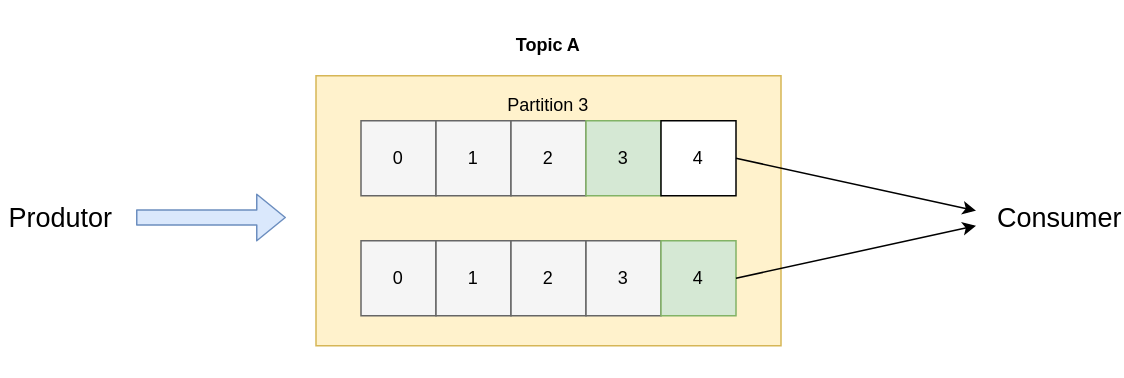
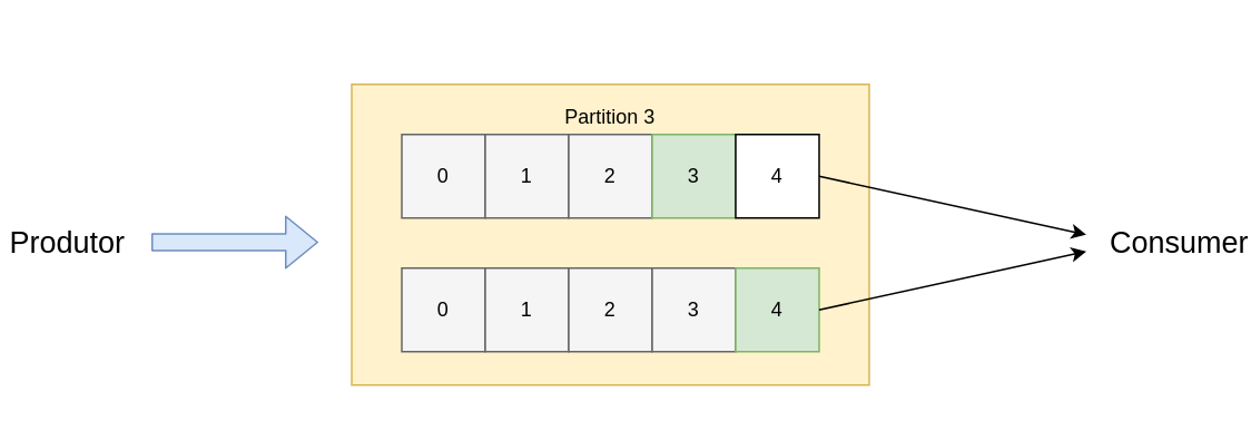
- <mxCell id="14" value="&lt;b&gt;Topic A&lt;/b&gt;" style="text;html=1;strokeColor=none;fillColor=none;align=center;verticalAlign=middle;whiteSpace=wrap;rounded=0;" vertex="1" parent="1"><mxGeometry x="330" y="20" width="70" height="20" as="geometry" /></mxCell>
